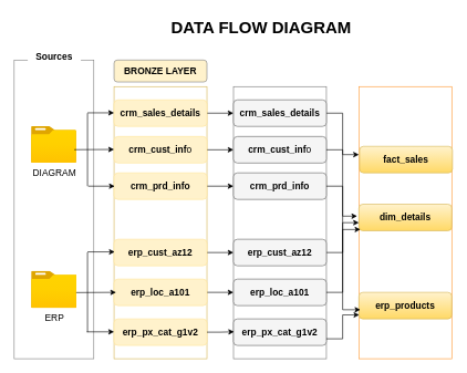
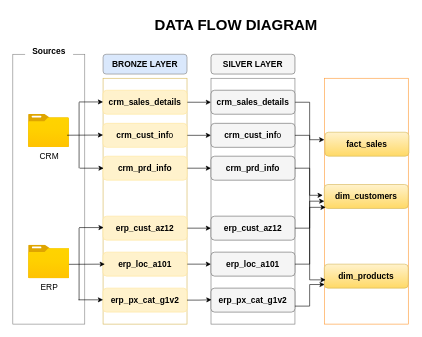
- <mxCell id="7" value="&lt;b&gt;&lt;font style=&quot;font-size: 14px;&quot;&gt;BRONZE LAYER&lt;/font&gt;&lt;/b&gt;" style="rounded=1;whiteSpace=wrap;html=1;strokeColor=#808080;fillColor=#fff2cc;" parent="1" vertex="1"><mxGeometry x="171" y="90" width="140" height="33" as="geometry" /></mxCell>
+ <mxCell id="7" value="&lt;b&gt;&lt;font style=&quot;font-size: 14px;&quot;&gt;BRONZE LAYER&lt;/font&gt;&lt;/b&gt;" style="rounded=1;whiteSpace=wrap;html=1;strokeColor=#808080;fillColor=#dae8fc;" parent="1" vertex="1"><mxGeometry x="171" y="90" width="140" height="33" as="geometry" /></mxCell>
+ <mxCell id="28" value="&lt;b&gt;&lt;font style=&quot;font-size: 14px;&quot;&gt;SILVER LAYER&lt;/font&gt;&lt;/b&gt;" style="rounded=1;whiteSpace=wrap;html=1;strokeColor=#666666;fillColor=#f5f5f5;" parent="1" vertex="1"><mxGeometry x="351" y="90" width="140" height="33" as="geometry" /></mxCell>
- <mxCell id="4" value="&lt;font style=&quot;font-size: 14px;&quot;&gt;DIAGRAM&lt;/font&gt;" style="image;aspect=fixed;html=1;points=[];align=center;fontSize=12;image=img/lib/azure2/general/Folder_Blank.svg;" parent="1" vertex="1"><mxGeometry x="46.5" y="190" width="68" height="55.19" as="geometry" /></mxCell>
+ <mxCell id="4" value="&lt;font style=&quot;font-size: 14px;&quot;&gt;CRM&lt;/font&gt;" style="image;aspect=fixed;html=1;points=[];align=center;fontSize=12;image=img/lib/azure2/general/Folder_Blank.svg;" parent="1" vertex="1"><mxGeometry x="46.5" y="190" width="68" height="55.19" as="geometry" /></mxCell>
- <mxCell id="41" value="&lt;span style=&quot;font-size: 14px;&quot;&gt;&lt;b&gt;dim_details&lt;/b&gt;&lt;/span&gt;" style="rounded=1;whiteSpace=wrap;html=1;strokeColor=#d6b656;fillColor=#fff2cc;gradientColor=#ffd966;" vertex="1" parent="1"><mxGeometry x="540" y="307.19" width="140" height="40" as="geometry" /></mxCell>
+ <mxCell id="41" value="&lt;span style=&quot;font-size: 14px;&quot;&gt;&lt;b&gt;dim_customers&lt;/b&gt;&lt;/span&gt;" style="rounded=1;whiteSpace=wrap;html=1;strokeColor=#d6b656;fillColor=#fff2cc;gradientColor=#ffd966;" vertex="1" parent="1"><mxGeometry x="540" y="307.19" width="140" height="40" as="geometry" /></mxCell>
- <mxCell id="42" value="&lt;span style=&quot;font-size: 14px;&quot;&gt;&lt;b&gt;erp_products&lt;/b&gt;&lt;/span&gt;" style="rounded=1;whiteSpace=wrap;html=1;strokeColor=#d6b656;fillColor=#fff2cc;gradientColor=#ffd966;" vertex="1" parent="1"><mxGeometry x="540" y="440" width="140" height="40" as="geometry" /></mxCell>
+ <mxCell id="42" value="&lt;span style=&quot;font-size: 14px;&quot;&gt;&lt;b&gt;dim_products&lt;/b&gt;&lt;/span&gt;" style="rounded=1;whiteSpace=wrap;html=1;strokeColor=#d6b656;fillColor=#fff2cc;gradientColor=#ffd966;" vertex="1" parent="1"><mxGeometry x="540" y="440" width="140" height="40" as="geometry" /></mxCell>
